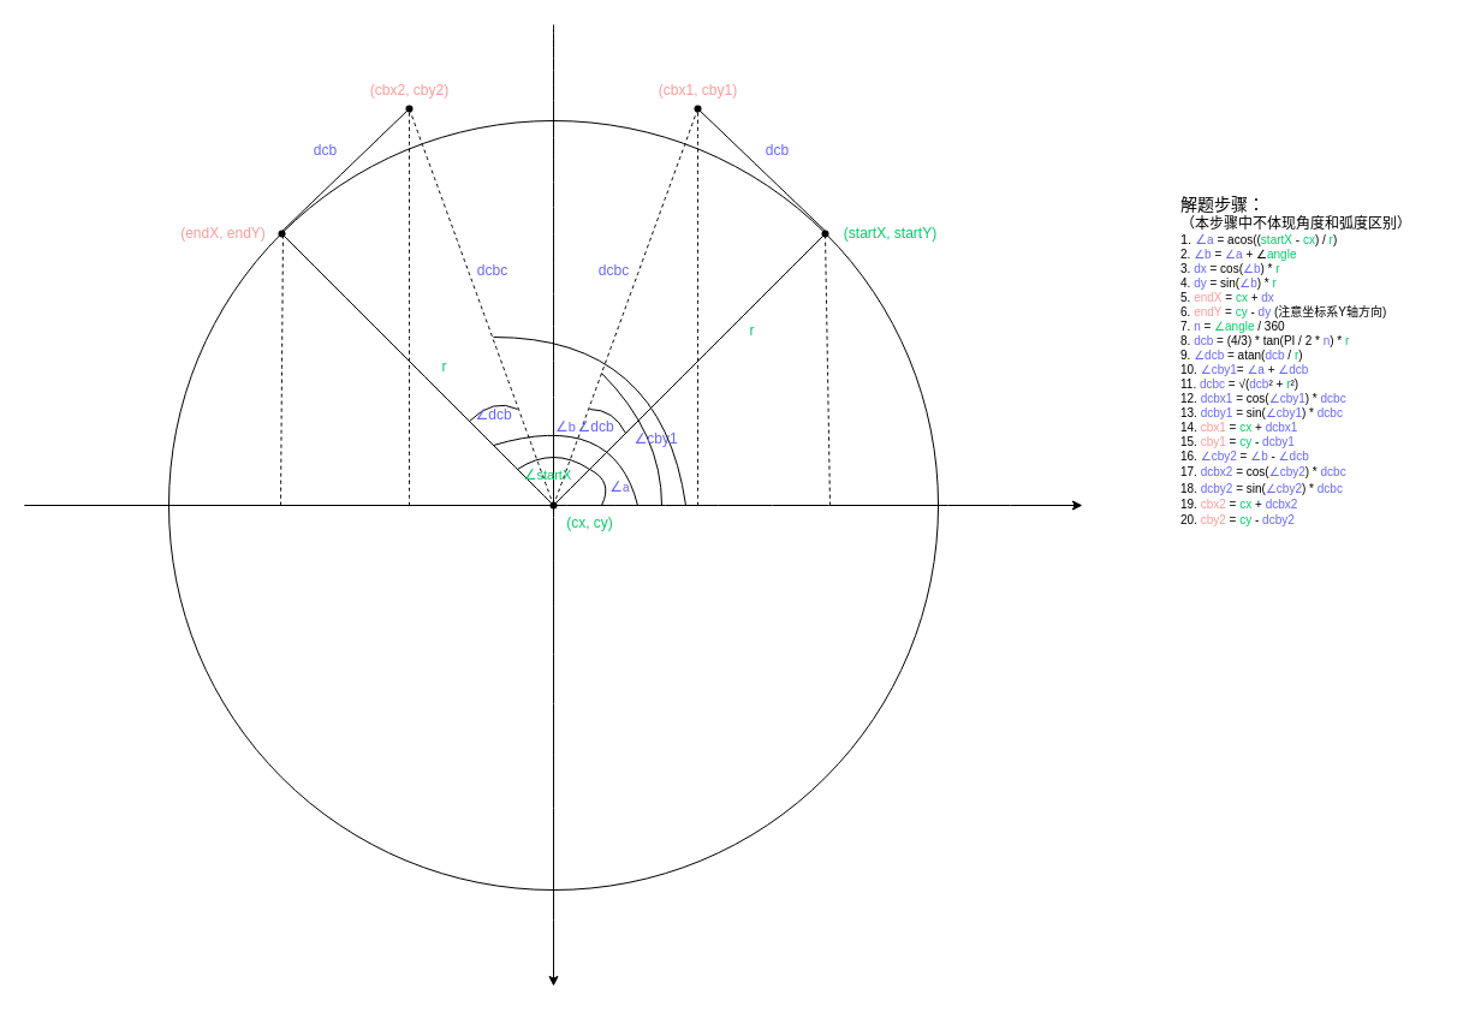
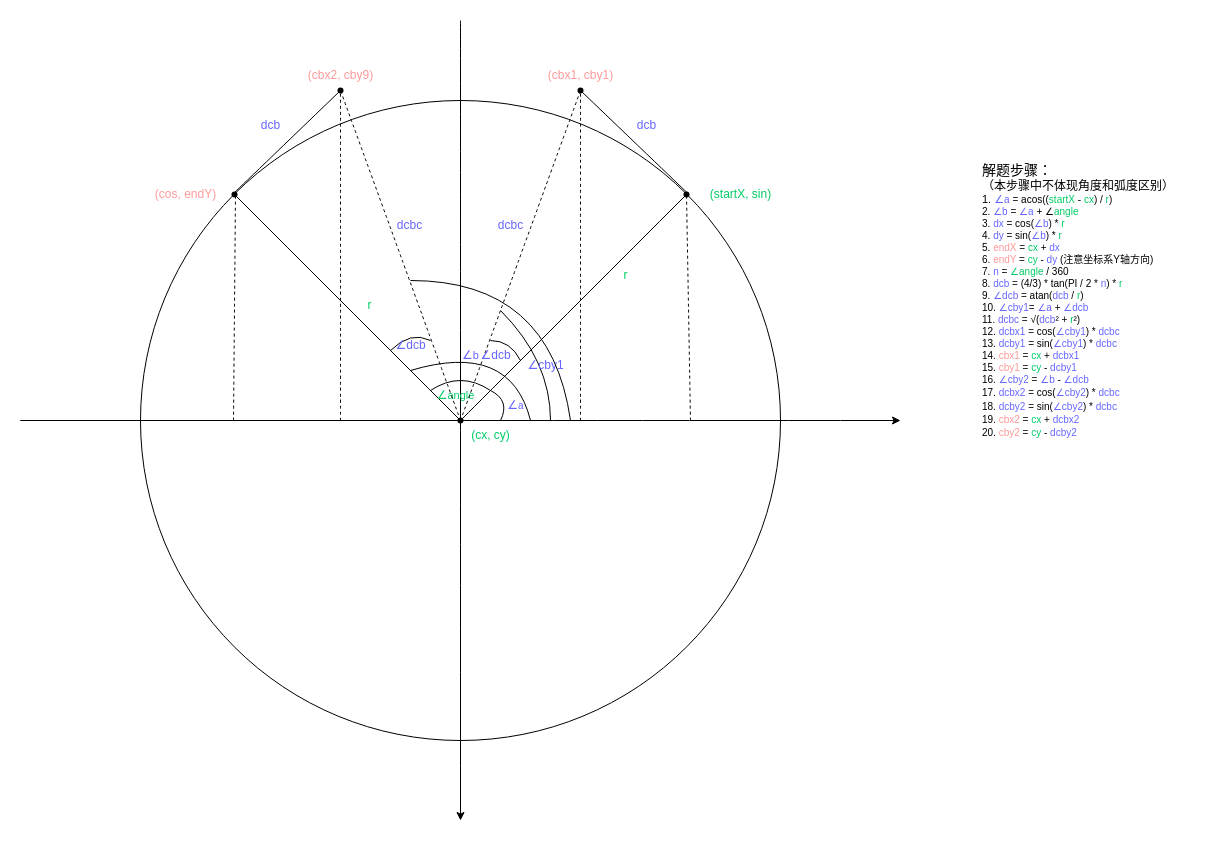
- <mxCell id="30" value="(cbx2, cby2)" style="text;html=1;align=center;verticalAlign=middle;resizable=0;points=[];autosize=1;strokeColor=none;fillColor=none;fontColor=#FF9999;" vertex="1" parent="1"><mxGeometry x="295" y="60" width="90" height="30" as="geometry" /></mxCell>
+ <mxCell id="30" value="(cbx2, cby9)" style="text;html=1;align=center;verticalAlign=middle;resizable=0;points=[];autosize=1;strokeColor=none;fillColor=none;fontColor=#FF9999;" vertex="1" parent="1"><mxGeometry x="295" y="60" width="90" height="30" as="geometry" /></mxCell>
- <mxCell id="28" value="(endX, endY)" style="text;html=1;align=center;verticalAlign=middle;resizable=0;points=[];autosize=1;strokeColor=none;fillColor=none;fontColor=#FF9999;" vertex="1" parent="1"><mxGeometry x="140" y="179" width="90" height="30" as="geometry" /></mxCell>
+ <mxCell id="28" value="(cos, endY)" style="text;html=1;align=center;verticalAlign=middle;resizable=0;points=[];autosize=1;strokeColor=none;fillColor=none;fontColor=#FF9999;" vertex="1" parent="1"><mxGeometry x="140" y="179" width="90" height="30" as="geometry" /></mxCell>
- <mxCell id="10" value="(startX, startY)" style="text;html=1;align=center;verticalAlign=middle;resizable=0;points=[];autosize=1;strokeColor=none;fillColor=none;fontColor=#00CC66;" vertex="1" parent="1"><mxGeometry x="690" y="179" width="100" height="30" as="geometry" /></mxCell>
+ <mxCell id="10" value="(startX, sin)" style="text;html=1;align=center;verticalAlign=middle;resizable=0;points=[];autosize=1;strokeColor=none;fillColor=none;fontColor=#00CC66;" vertex="1" parent="1"><mxGeometry x="690" y="179" width="100" height="30" as="geometry" /></mxCell>
- <mxCell id="24" value="&lt;span style=&quot;font-size: 12px;&quot;&gt;∠&lt;/span&gt;startX" style="text;html=1;align=center;verticalAlign=middle;resizable=0;points=[];autosize=1;strokeColor=none;fillColor=none;fontSize=11;fontColor=#00CC66;" vertex="1" parent="1"><mxGeometry x="425" y="380" width="60" height="30" as="geometry" /></mxCell>
+ <mxCell id="24" value="&lt;span style=&quot;font-size: 12px;&quot;&gt;∠&lt;/span&gt;angle" style="text;html=1;align=center;verticalAlign=middle;resizable=0;points=[];autosize=1;strokeColor=none;fillColor=none;fontSize=11;fontColor=#00CC66;" vertex="1" parent="1"><mxGeometry x="425" y="380" width="60" height="30" as="geometry" /></mxCell>
